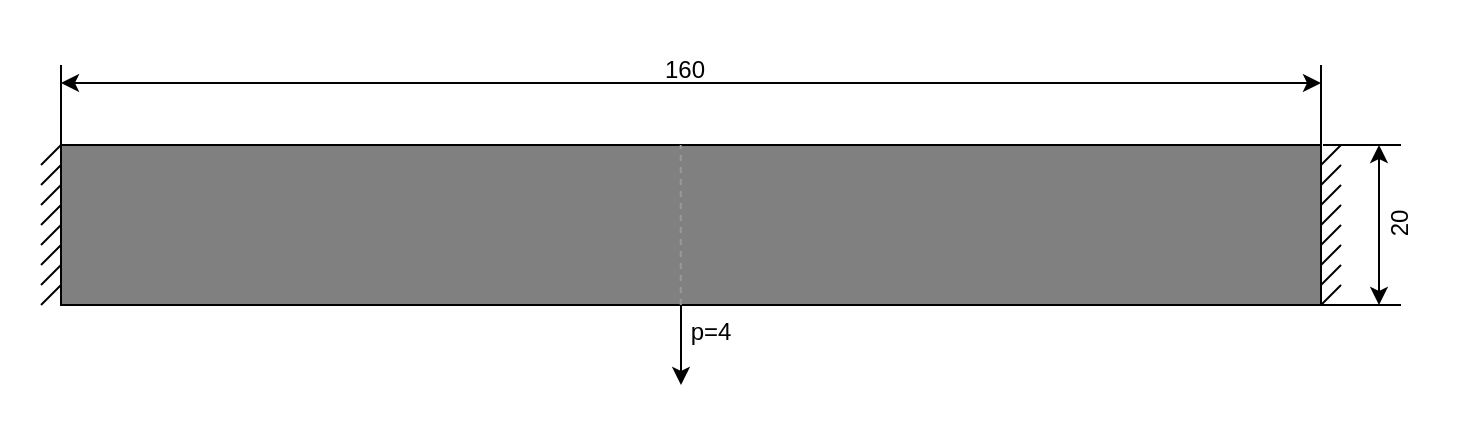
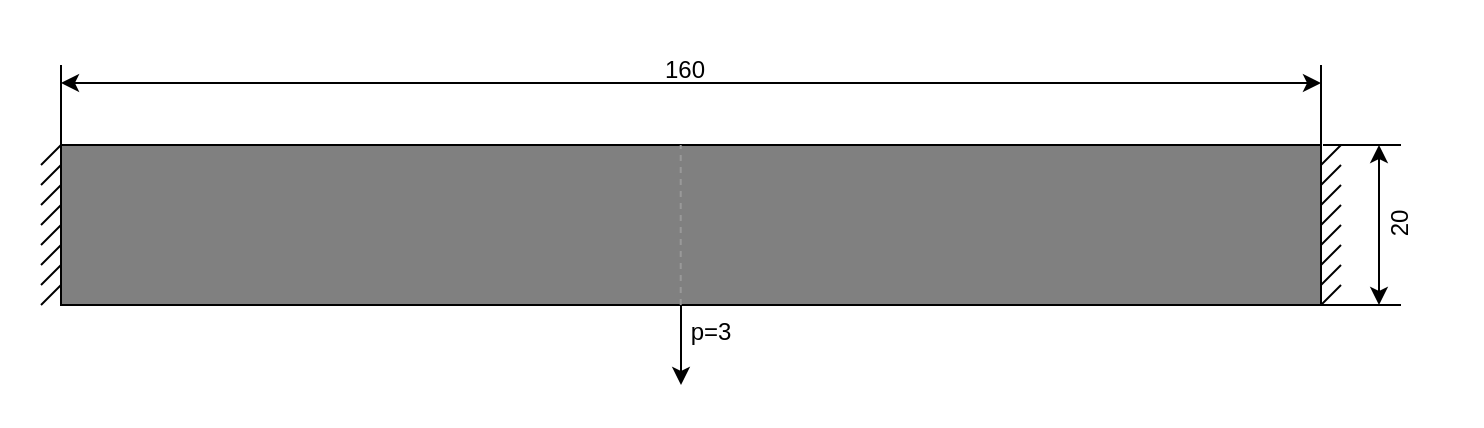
- <mxCell id="33" value="p=4" style="text;html=1;align=center;verticalAlign=middle;resizable=0;points=[];autosize=1;strokeColor=none;fillColor=none;" parent="30" vertex="1"><mxGeometry y="79" width="40" height="30" as="geometry" /></mxCell>
+ <mxCell id="33" value="p=3" style="text;html=1;align=center;verticalAlign=middle;resizable=0;points=[];autosize=1;strokeColor=none;fillColor=none;" parent="30" vertex="1"><mxGeometry y="79" width="40" height="30" as="geometry" /></mxCell>
